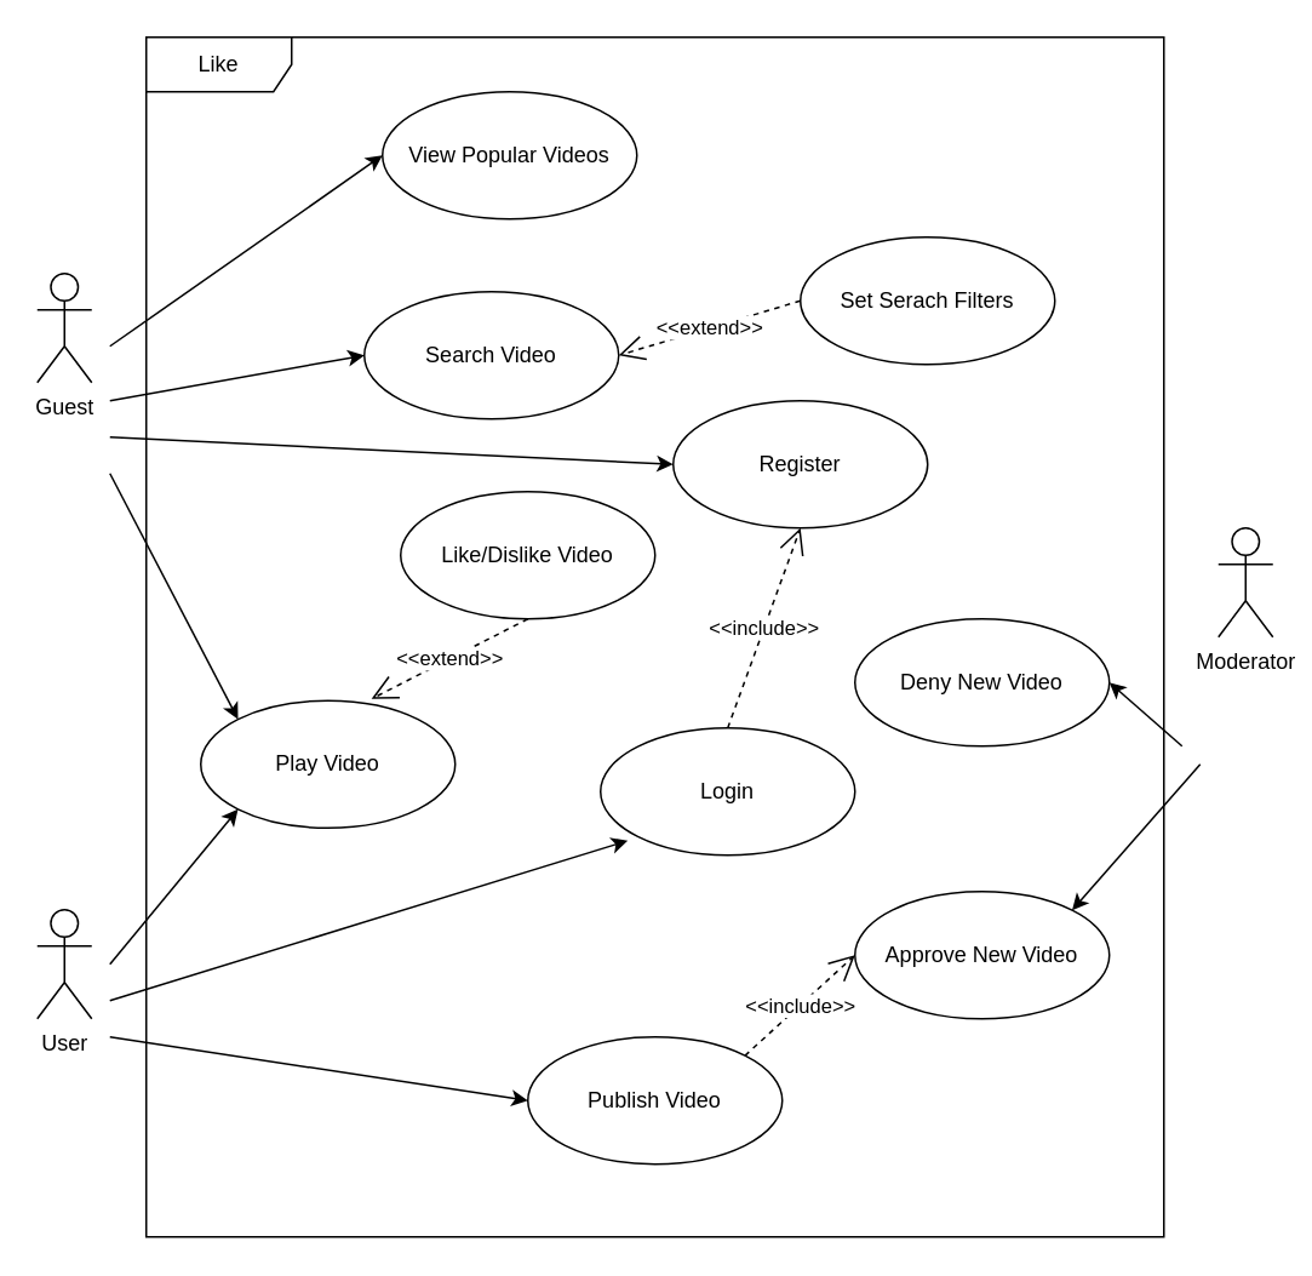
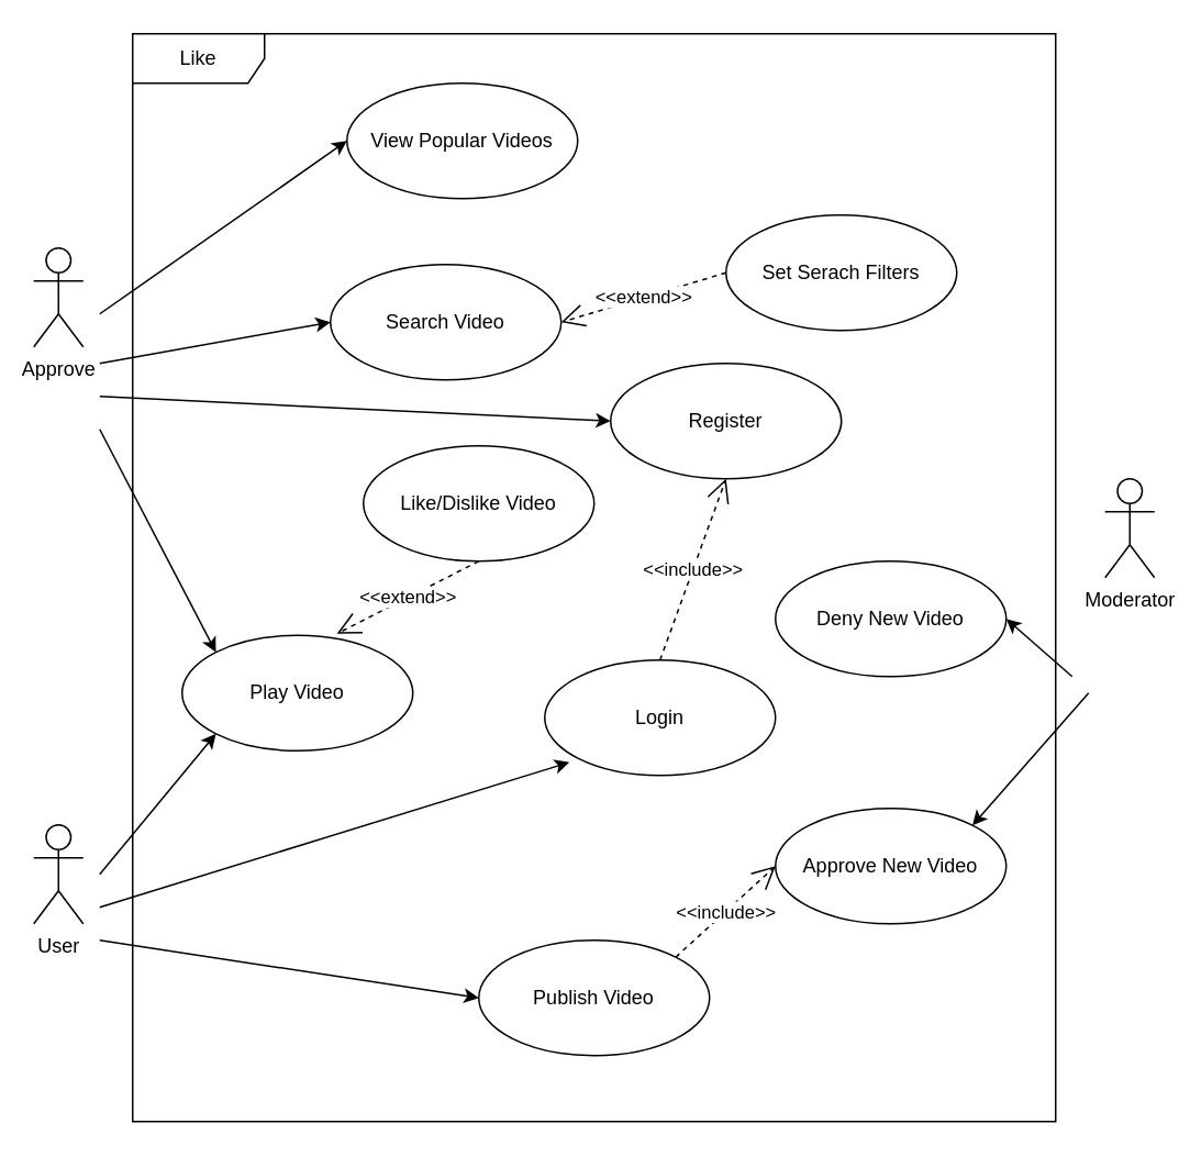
- <mxCell id="2" value="Guest" style="shape=umlActor;verticalLabelPosition=bottom;verticalAlign=top;html=1;" parent="1" vertex="1"><mxGeometry x="20" y="150" width="30" height="60" as="geometry" /></mxCell>
+ <mxCell id="2" value="Approve" style="shape=umlActor;verticalLabelPosition=bottom;verticalAlign=top;html=1;" parent="1" vertex="1"><mxGeometry x="20" y="150" width="30" height="60" as="geometry" /></mxCell>
